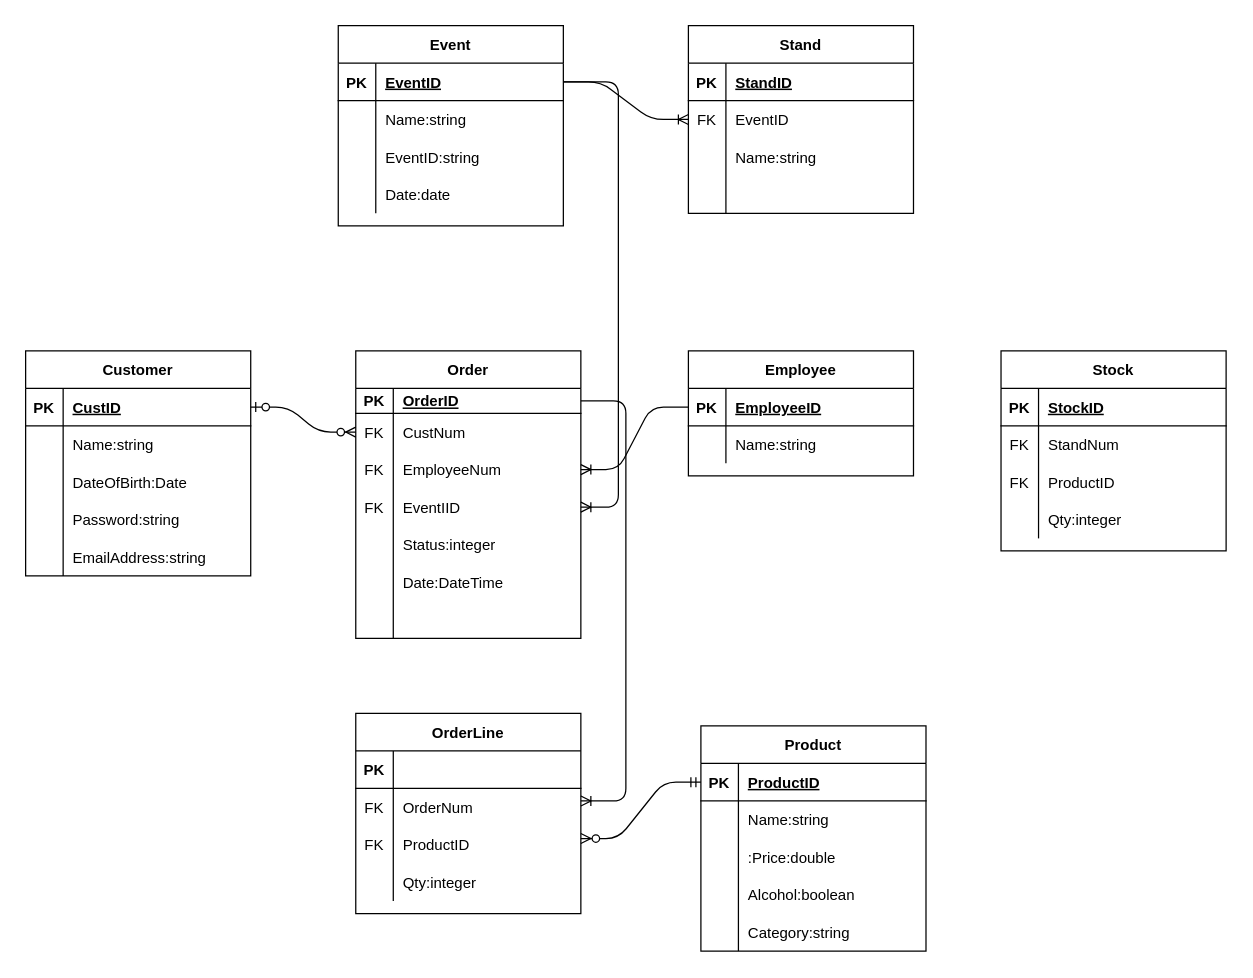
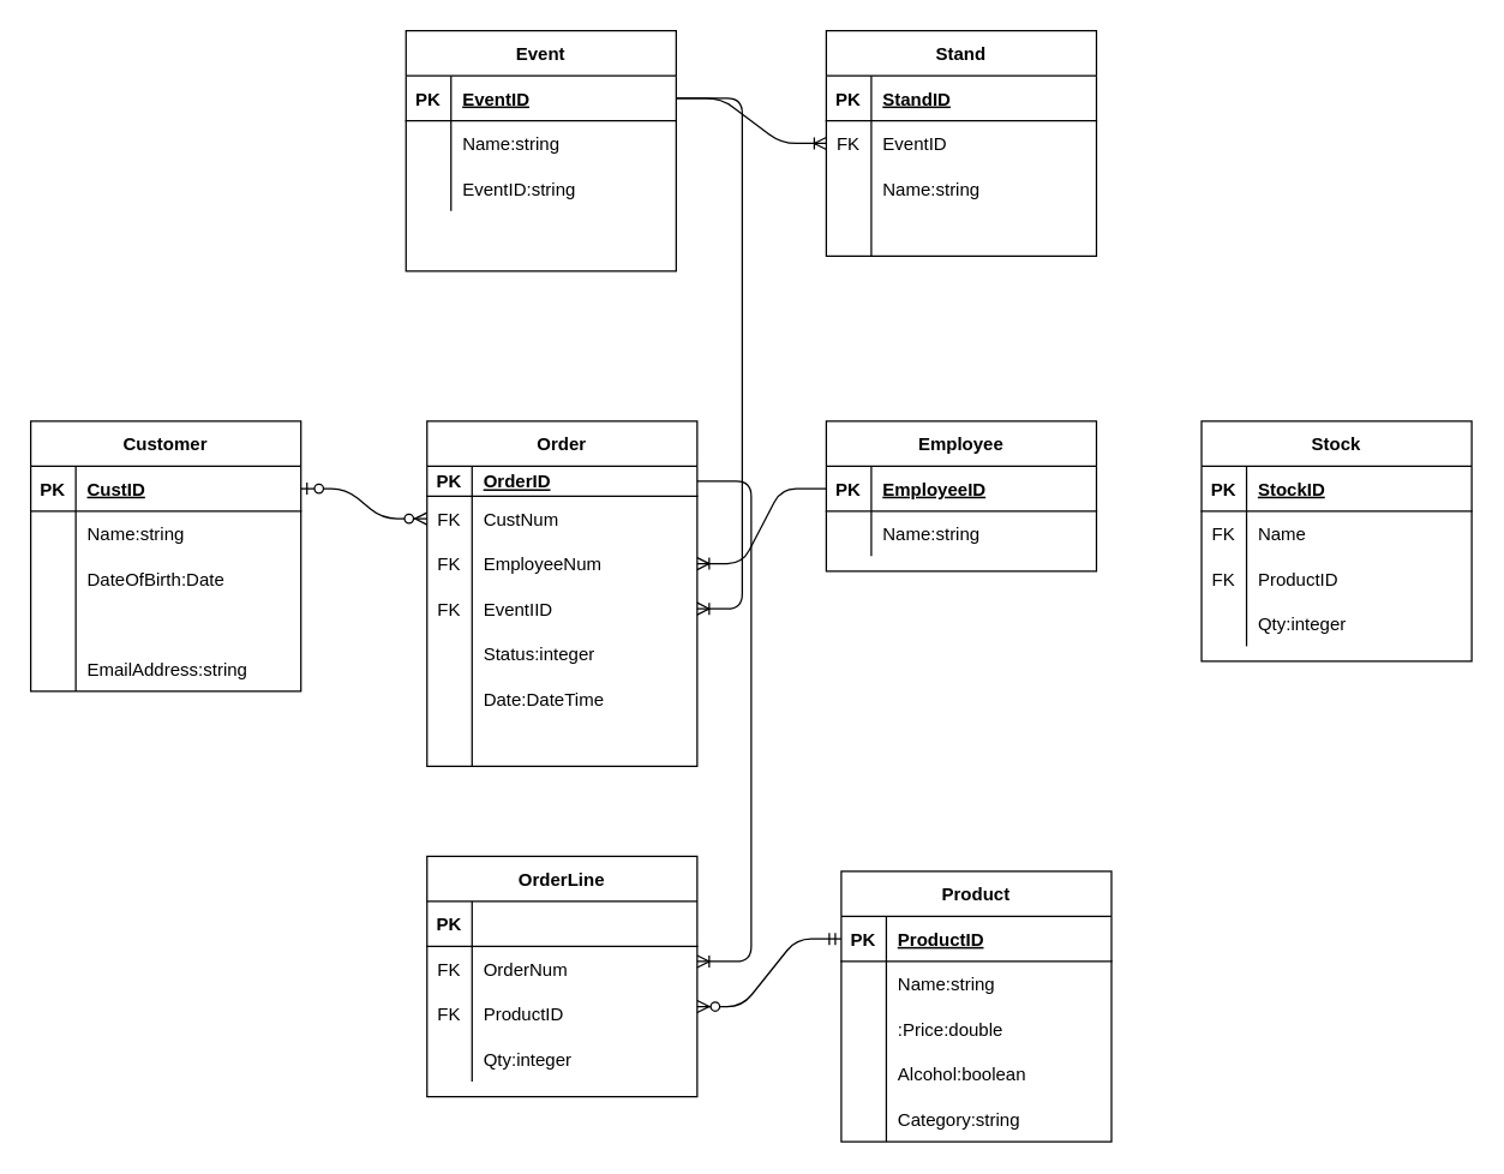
- <mxCell id="100" value="Date:date" style="shape=partialRectangle;connectable=0;fillColor=none;top=0;left=0;bottom=0;right=0;align=left;spacingLeft=6;overflow=hidden;" vertex="1" parent="98"><mxGeometry x="30" width="150" height="30" as="geometry" /></mxCell>
- <mxCell id="111" value="StandNum" style="shape=partialRectangle;connectable=0;fillColor=none;top=0;left=0;bottom=0;right=0;align=left;spacingLeft=6;fontStyle=0;overflow=hidden;" vertex="1" parent="109"><mxGeometry x="30" width="150" height="30" as="geometry" /></mxCell>
+ <mxCell id="111" value="Name" style="shape=partialRectangle;connectable=0;fillColor=none;top=0;left=0;bottom=0;right=0;align=left;spacingLeft=6;fontStyle=0;overflow=hidden;" vertex="1" parent="109"><mxGeometry x="30" width="150" height="30" as="geometry" /></mxCell>
- <mxCell id="14" value="Password:string" style="shape=partialRectangle;connectable=0;fillColor=none;top=0;left=0;bottom=0;right=0;align=left;spacingLeft=6;overflow=hidden;" vertex="1" parent="12"><mxGeometry x="30" width="150" height="30" as="geometry" /></mxCell>
